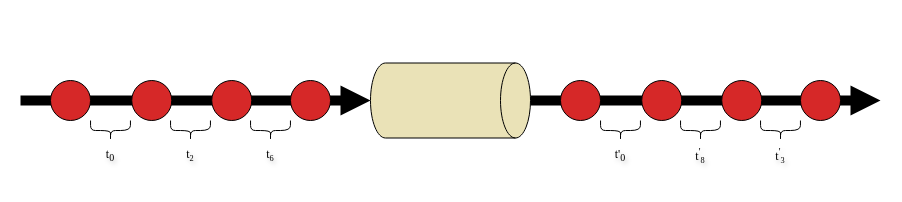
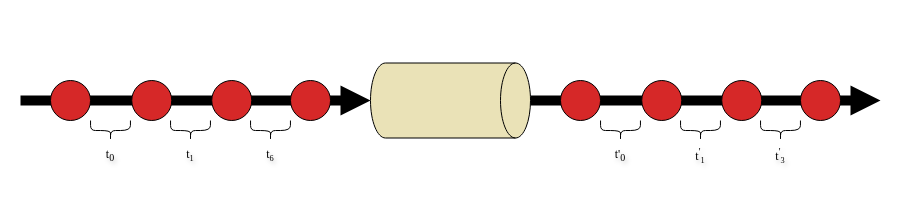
- <mxCell id="12" value="t&lt;span style=&quot;font-size: 10px;&quot;&gt;&lt;sub&gt;2&lt;/sub&gt;&lt;/span&gt;" style="text;html=1;align=center;verticalAlign=middle;whiteSpace=wrap;rounded=0;fontFamily=Fira Mono;textShadow=1;" vertex="1" parent="1"><mxGeometry x="160" y="140" width="60" height="30" as="geometry" /></mxCell>
+ <mxCell id="12" value="t&lt;span style=&quot;font-size: 10px;&quot;&gt;&lt;sub&gt;1&lt;/sub&gt;&lt;/span&gt;" style="text;html=1;align=center;verticalAlign=middle;whiteSpace=wrap;rounded=0;fontFamily=Fira Mono;textShadow=1;" vertex="1" parent="1"><mxGeometry x="160" y="140" width="60" height="30" as="geometry" /></mxCell>
- <mxCell id="23" value="t&lt;sup&gt;'&lt;/sup&gt;&lt;span style=&quot;font-size: 10px;&quot;&gt;&lt;sub&gt;8&lt;/sub&gt;&lt;/span&gt;" style="text;html=1;align=center;verticalAlign=middle;whiteSpace=wrap;rounded=0;fontFamily=Fira Mono;textShadow=1;" vertex="1" parent="1"><mxGeometry x="670" y="140" width="60" height="30" as="geometry" /></mxCell>
+ <mxCell id="23" value="t&lt;sup&gt;'&lt;/sup&gt;&lt;span style=&quot;font-size: 10px;&quot;&gt;&lt;sub&gt;1&lt;/sub&gt;&lt;/span&gt;" style="text;html=1;align=center;verticalAlign=middle;whiteSpace=wrap;rounded=0;fontFamily=Fira Mono;textShadow=1;" vertex="1" parent="1"><mxGeometry x="670" y="140" width="60" height="30" as="geometry" /></mxCell>
